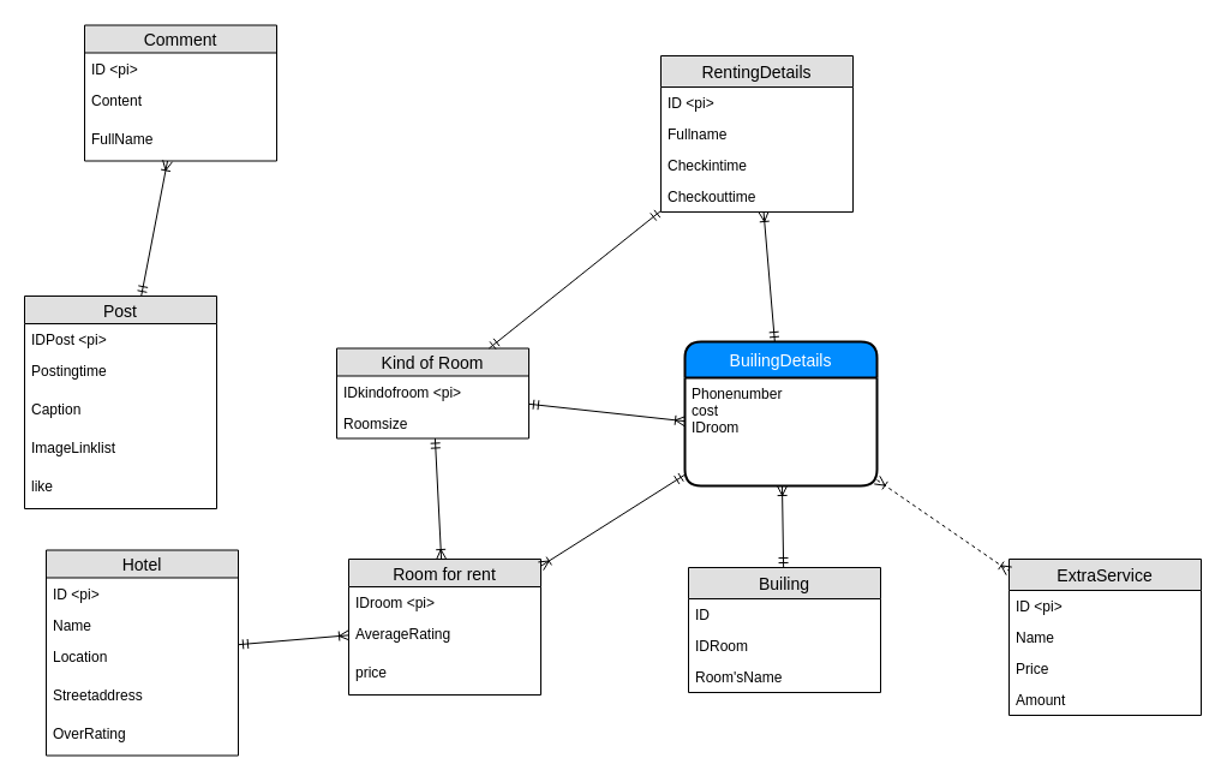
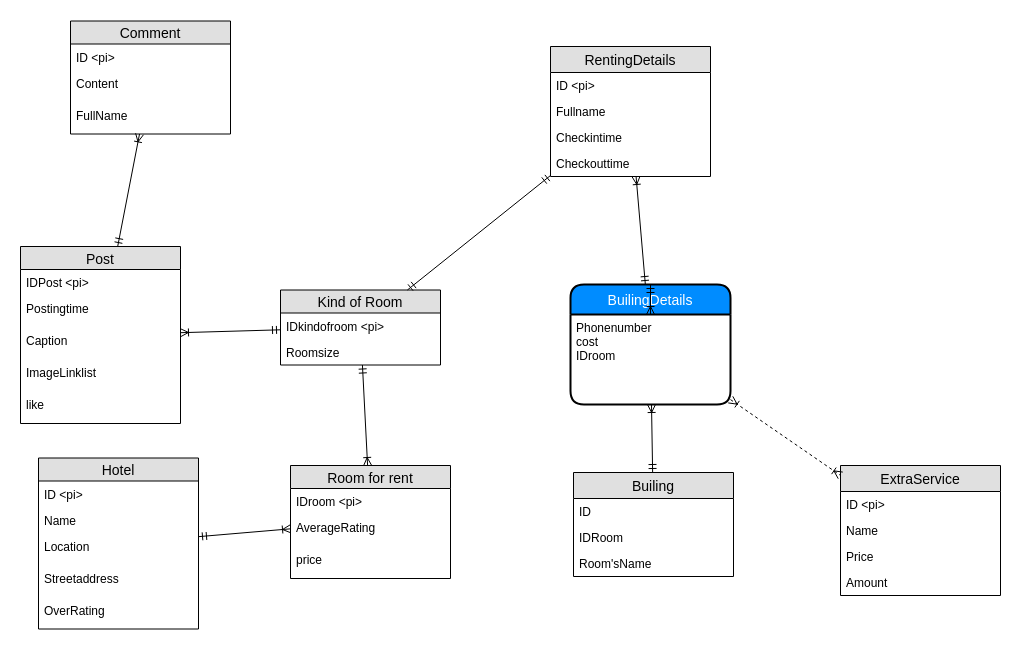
- <mxCell id="49" value="" style="fontSize=12;html=1;endArrow=ERoneToMany;startArrow=ERmandOne;" edge="1" parent="1" source="24" target="14"><mxGeometry width="100" height="100" relative="1" as="geometry"><mxPoint x="320" y="1384" as="sourcePoint" /><mxPoint x="420" y="1284" as="targetPoint" /></mxGeometry></mxCell>
+ <mxCell id="49" value="" style="fontSize=12;html=1;endArrow=ERoneToMany;startArrow=ERmandOne;" edge="1" parent="1" source="24" target="27"><mxGeometry width="100" height="100" relative="1" as="geometry"><mxPoint x="320" y="1384" as="sourcePoint" /><mxPoint x="420" y="1284" as="targetPoint" /></mxGeometry></mxCell>
- <mxCell id="39" value="" style="fontSize=12;html=1;endArrow=ERoneToMany;startArrow=ERmandOne;" edge="1" parent="1" source="13" target="15"><mxGeometry width="100" height="100" relative="1" as="geometry"><mxPoint x="340" y="1224" as="sourcePoint" /><mxPoint x="440" y="1124" as="targetPoint" /></mxGeometry></mxCell>
+ <mxCell id="39" value="" style="fontSize=12;html=1;endArrow=ERoneToMany;startArrow=ERmandOne;" edge="1" parent="1" source="13" target="14"><mxGeometry width="100" height="100" relative="1" as="geometry"><mxPoint x="340" y="1224" as="sourcePoint" /><mxPoint x="440" y="1124" as="targetPoint" /></mxGeometry></mxCell>
